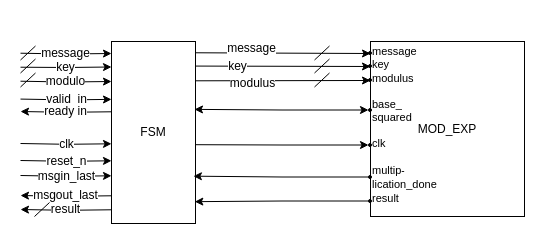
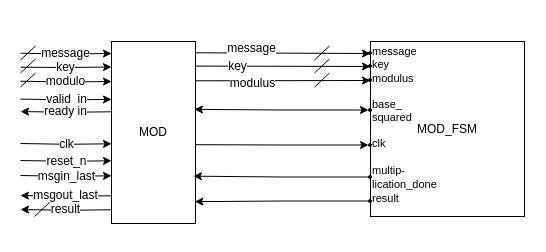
- <mxCell id="2" value="MOD_EXP" style="rounded=0;whiteSpace=wrap;html=1;" vertex="1" parent="1"><mxGeometry x="370" y="41" width="154" height="175" as="geometry" /></mxCell>
+ <mxCell id="2" value="MOD_FSM" style="rounded=0;whiteSpace=wrap;html=1;" vertex="1" parent="1"><mxGeometry x="370" y="41" width="154" height="175" as="geometry" /></mxCell>
- <mxCell id="18" value="FSM" style="rounded=0;whiteSpace=wrap;html=1;" vertex="1" parent="1"><mxGeometry y="41" width="84" height="182" as="geometry" x="111" /></mxCell>
+ <mxCell id="18" value="MOD" style="rounded=0;whiteSpace=wrap;html=1;" vertex="1" parent="1"><mxGeometry y="41" width="84" height="182" as="geometry" x="111" /></mxCell>
